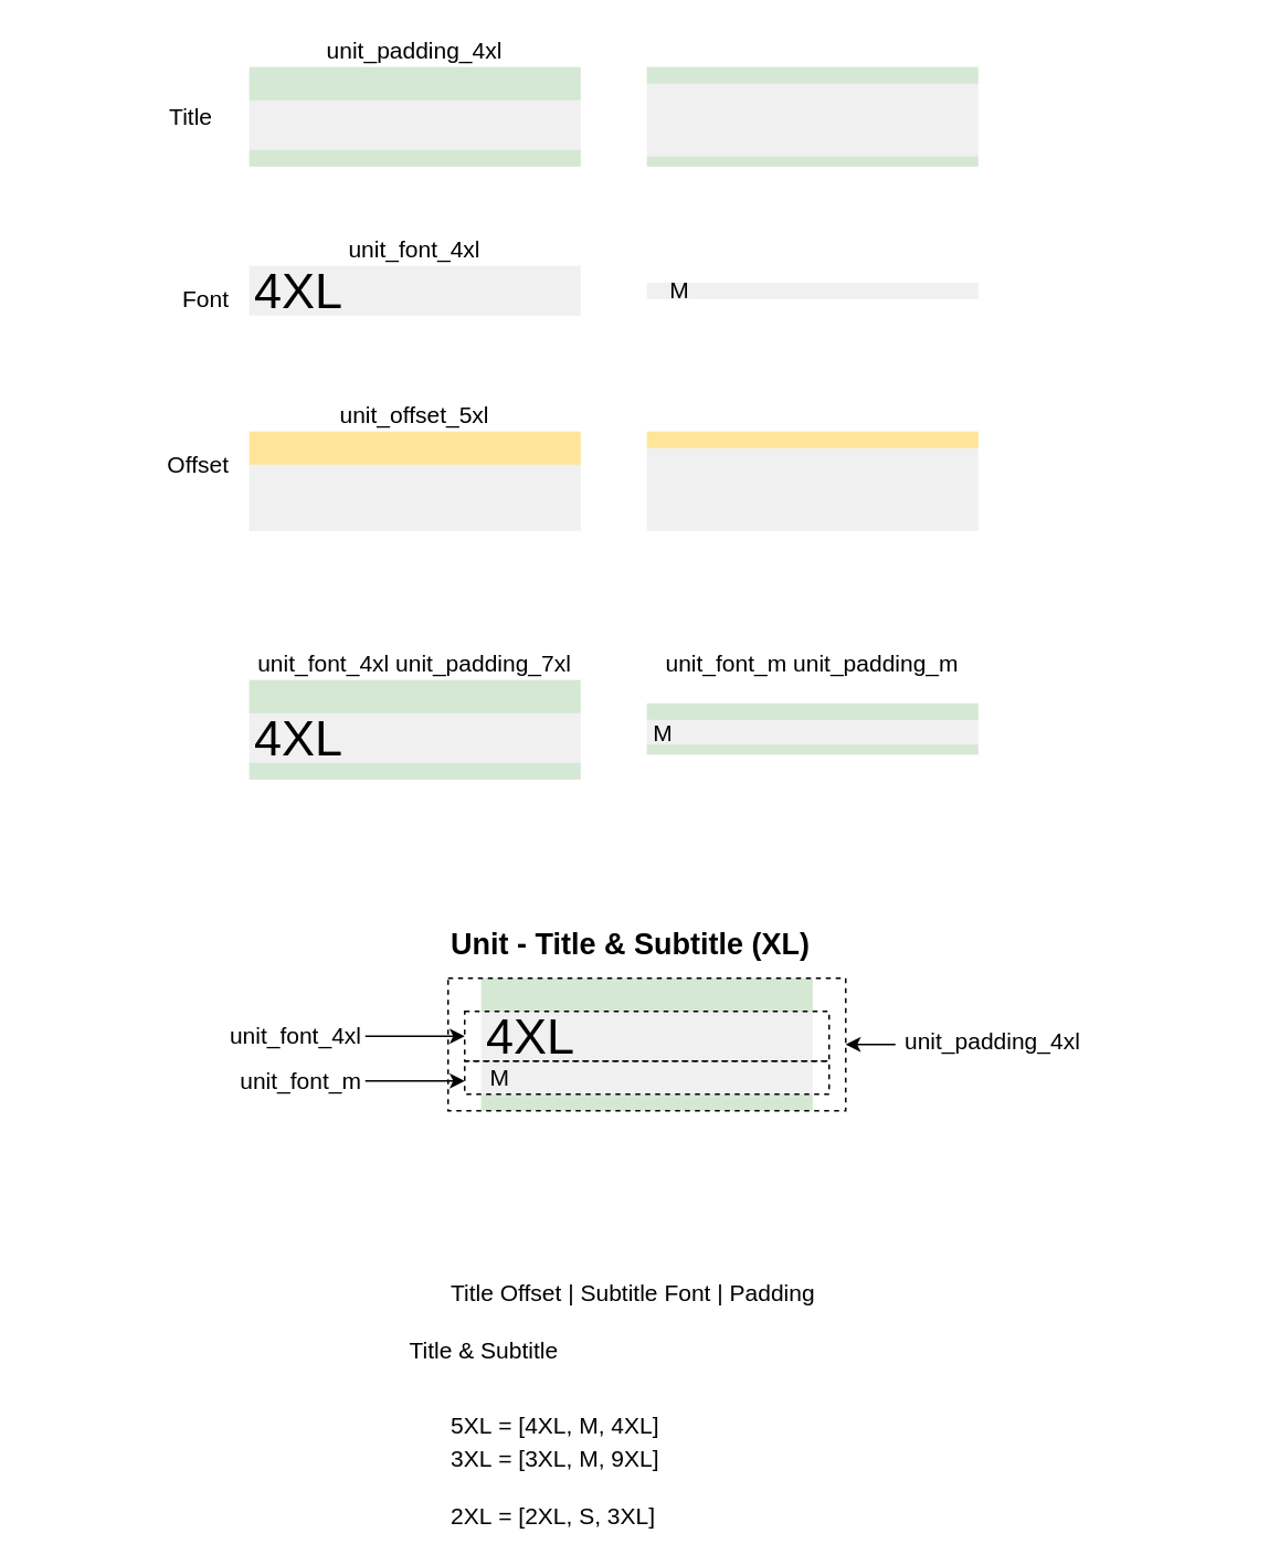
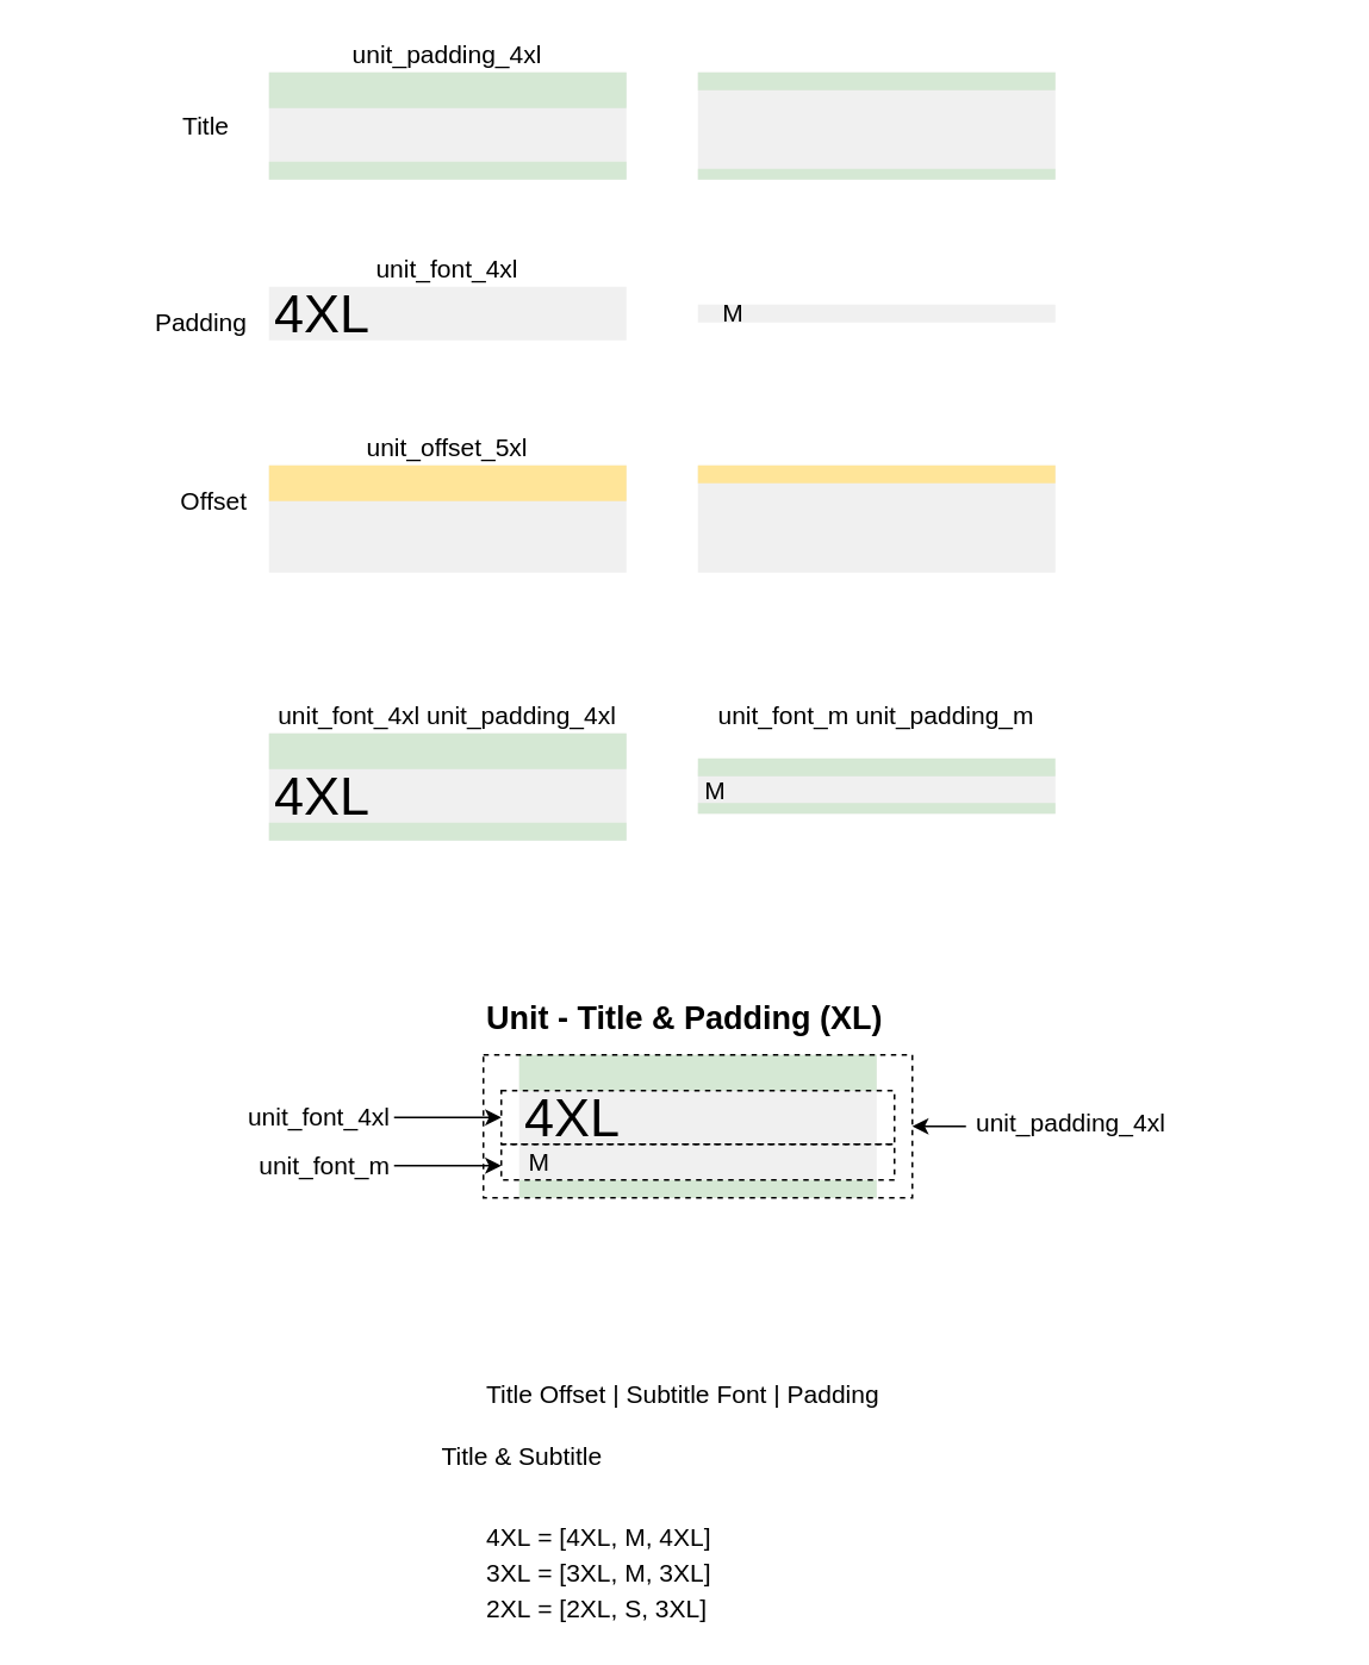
- <mxCell id="25" value="Font" style="text;html=1;strokeColor=none;fillColor=none;align=right;verticalAlign=middle;whiteSpace=wrap;rounded=0;fontSize=14;" vertex="1" parent="1"><mxGeometry x="30" y="170" width="110" height="20" as="geometry" /></mxCell>
+ <mxCell id="25" value="Padding" style="text;html=1;strokeColor=none;fillColor=none;align=right;verticalAlign=middle;whiteSpace=wrap;rounded=0;fontSize=14;" vertex="1" parent="1"><mxGeometry x="30" y="170" width="110" height="20" as="geometry" /></mxCell>
- <mxCell id="35" value="unit_font_4xl unit_padding_7xl" style="text;html=1;strokeColor=none;fillColor=none;align=center;verticalAlign=middle;whiteSpace=wrap;rounded=0;fontSize=14;" vertex="1" parent="1"><mxGeometry x="150" y="390" width="200" height="20" as="geometry" /></mxCell>
+ <mxCell id="35" value="unit_font_4xl unit_padding_4xl" style="text;html=1;strokeColor=none;fillColor=none;align=center;verticalAlign=middle;whiteSpace=wrap;rounded=0;fontSize=14;" vertex="1" parent="1"><mxGeometry x="150" y="390" width="200" height="20" as="geometry" /></mxCell>
- <mxCell id="46" value="Unit - Title &amp;amp; Subtitle (XL)" style="text;html=1;strokeColor=none;fillColor=none;align=left;verticalAlign=middle;whiteSpace=wrap;rounded=0;dashed=1;fontSize=18;fontStyle=1" vertex="1" parent="1"><mxGeometry x="270" y="560" width="240" height="20" as="geometry" /></mxCell>
+ <mxCell id="46" value="Unit - Title &amp;amp; Padding (XL)" style="text;html=1;strokeColor=none;fillColor=none;align=left;verticalAlign=middle;whiteSpace=wrap;rounded=0;dashed=1;fontSize=18;fontStyle=1" vertex="1" parent="1"><mxGeometry x="270" y="560" width="240" height="20" as="geometry" /></mxCell>
- <mxCell id="49" value="5XL&amp;nbsp;= [4XL, M, 4XL]" style="text;html=1;strokeColor=none;fillColor=none;align=left;verticalAlign=middle;whiteSpace=wrap;rounded=0;dashed=1;fontSize=14;" vertex="1" parent="1"><mxGeometry x="270" y="850" width="380" height="20" as="geometry" /></mxCell>
+ <mxCell id="49" value="4XL&amp;nbsp;= [4XL, M, 4XL]" style="text;html=1;strokeColor=none;fillColor=none;align=left;verticalAlign=middle;whiteSpace=wrap;rounded=0;dashed=1;fontSize=14;" vertex="1" parent="1"><mxGeometry x="270" y="850" width="380" height="20" as="geometry" /></mxCell>
- <mxCell id="50" value="3XL&amp;nbsp;= [3XL, M, 9XL]" style="text;html=1;strokeColor=none;fillColor=none;align=left;verticalAlign=middle;whiteSpace=wrap;rounded=0;dashed=1;fontSize=14;" vertex="1" parent="1"><mxGeometry x="270" y="870" width="380" height="20" as="geometry" /></mxCell>
+ <mxCell id="50" value="3XL&amp;nbsp;= [3XL, M, 3XL]" style="text;html=1;strokeColor=none;fillColor=none;align=left;verticalAlign=middle;whiteSpace=wrap;rounded=0;dashed=1;fontSize=14;" vertex="1" parent="1"><mxGeometry x="270" y="870" width="380" height="20" as="geometry" /></mxCell>
- <mxCell id="51" value="2XL&amp;nbsp;= [2XL, S, 3XL]" style="text;html=1;strokeColor=none;fillColor=none;align=left;verticalAlign=middle;whiteSpace=wrap;rounded=0;dashed=1;fontSize=14;" vertex="1" parent="1"><mxGeometry x="270" y="905" width="380" height="20" as="geometry" /></mxCell>
+ <mxCell id="51" value="2XL&amp;nbsp;= [2XL, S, 3XL]" style="text;html=1;strokeColor=none;fillColor=none;align=left;verticalAlign=middle;whiteSpace=wrap;rounded=0;dashed=1;fontSize=14;" vertex="1" parent="1"><mxGeometry x="270" y="890" width="380" height="20" as="geometry" /></mxCell>
